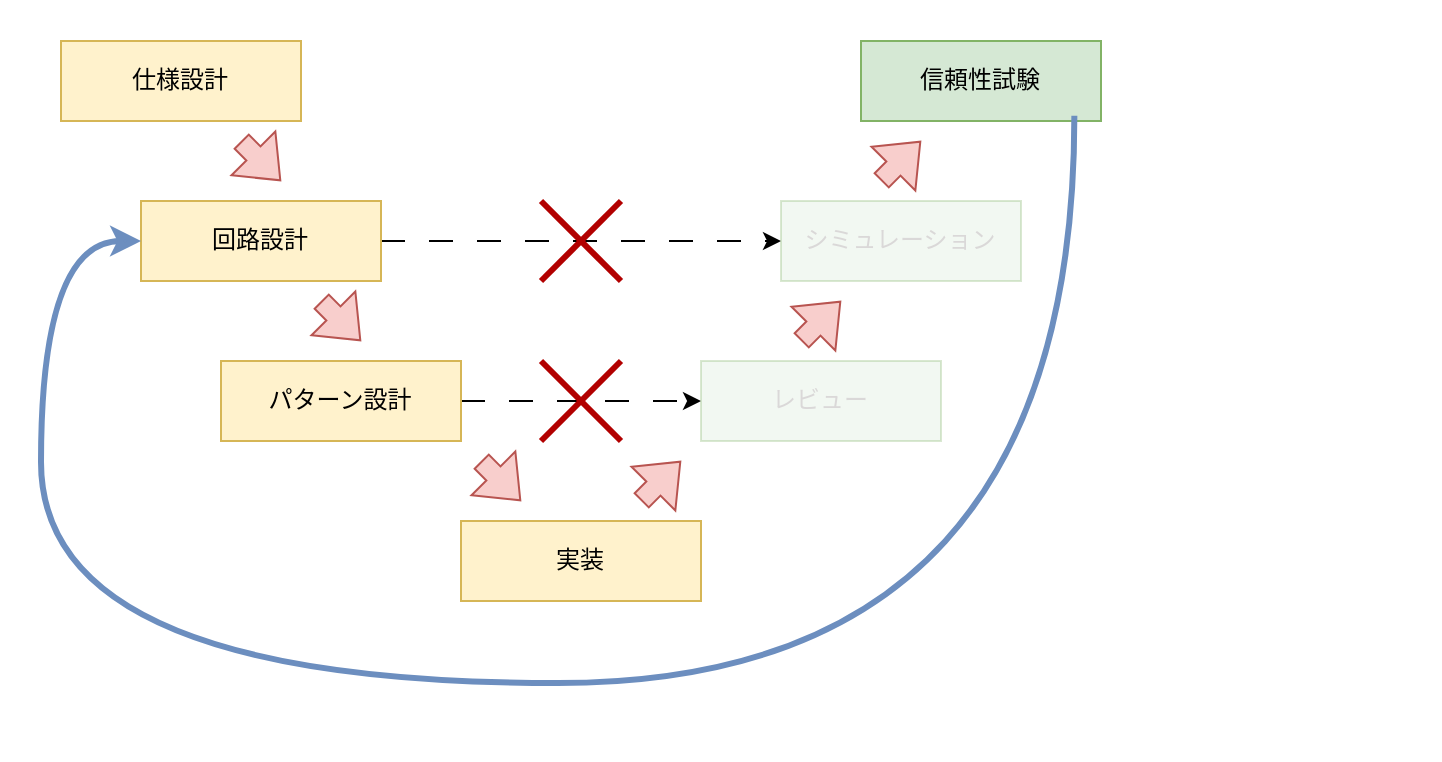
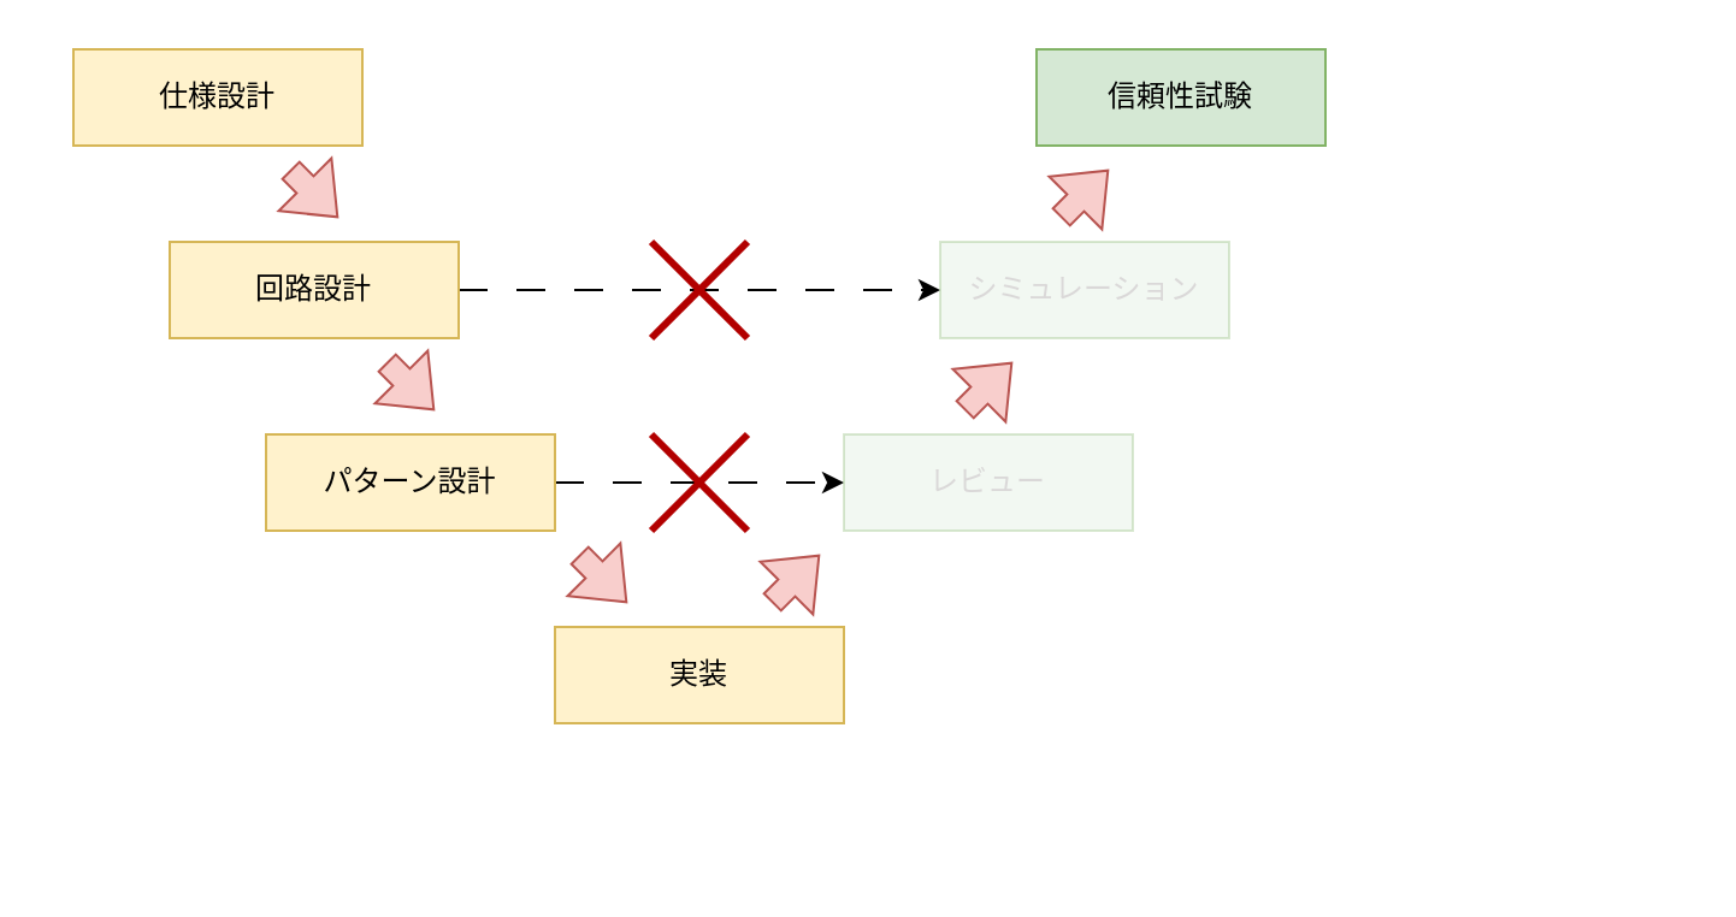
- <mxCell id="21" style="edgeStyle=orthogonalEdgeStyle;rounded=0;orthogonalLoop=1;jettySize=auto;html=1;entryX=0;entryY=0.5;entryDx=0;entryDy=0;exitX=0.889;exitY=0.933;exitDx=0;exitDy=0;curved=1;exitPerimeter=0;strokeWidth=3;fillColor=#dae8fc;strokeColor=#6c8ebf;" edge="1" parent="1" source="7" target="4"><mxGeometry relative="1" as="geometry"><mxPoint x="500" y="61.34" as="sourcePoint" /><mxPoint x="40" y="58.66" as="targetPoint" /><Array as="points"><mxPoint x="537" y="341" /><mxPoint x="20" y="341" /><mxPoint x="20" y="120" /></Array></mxGeometry></mxCell>
